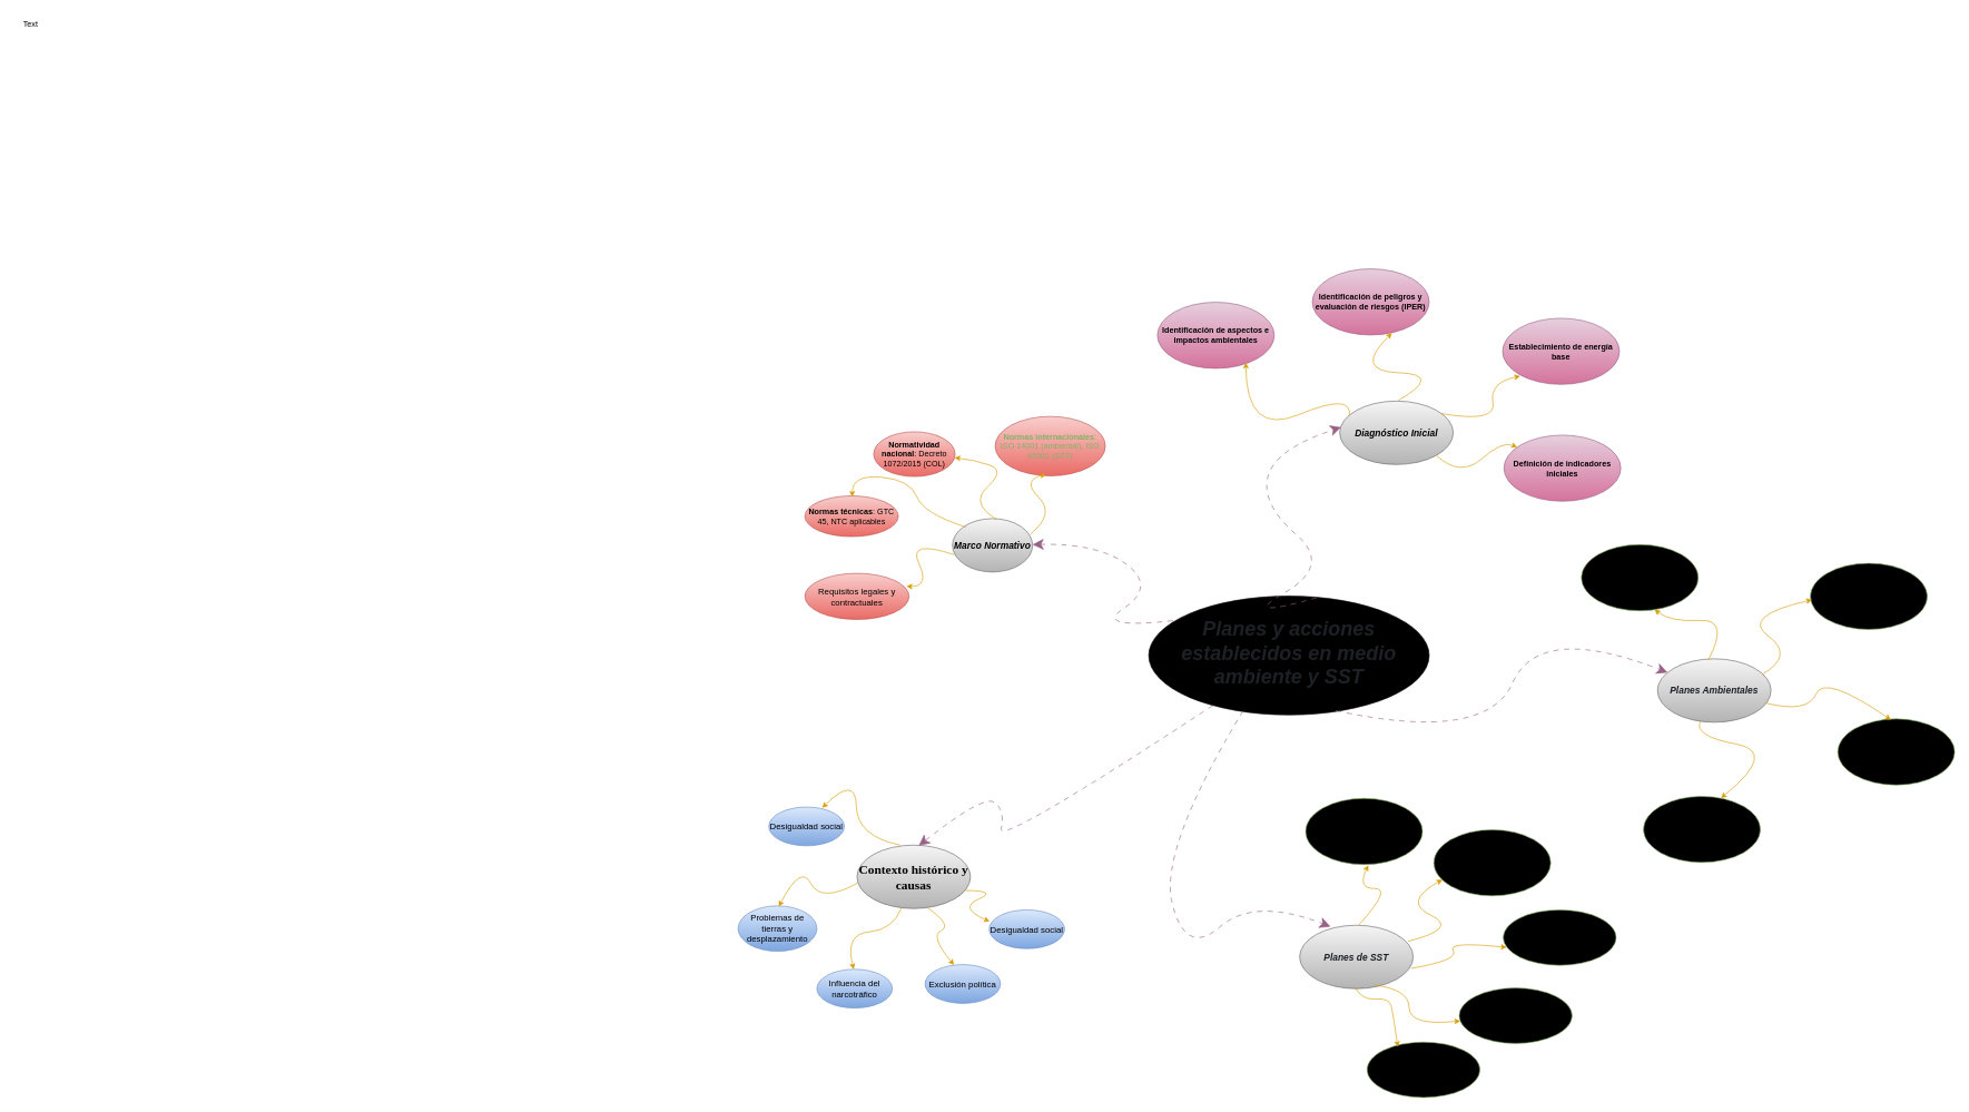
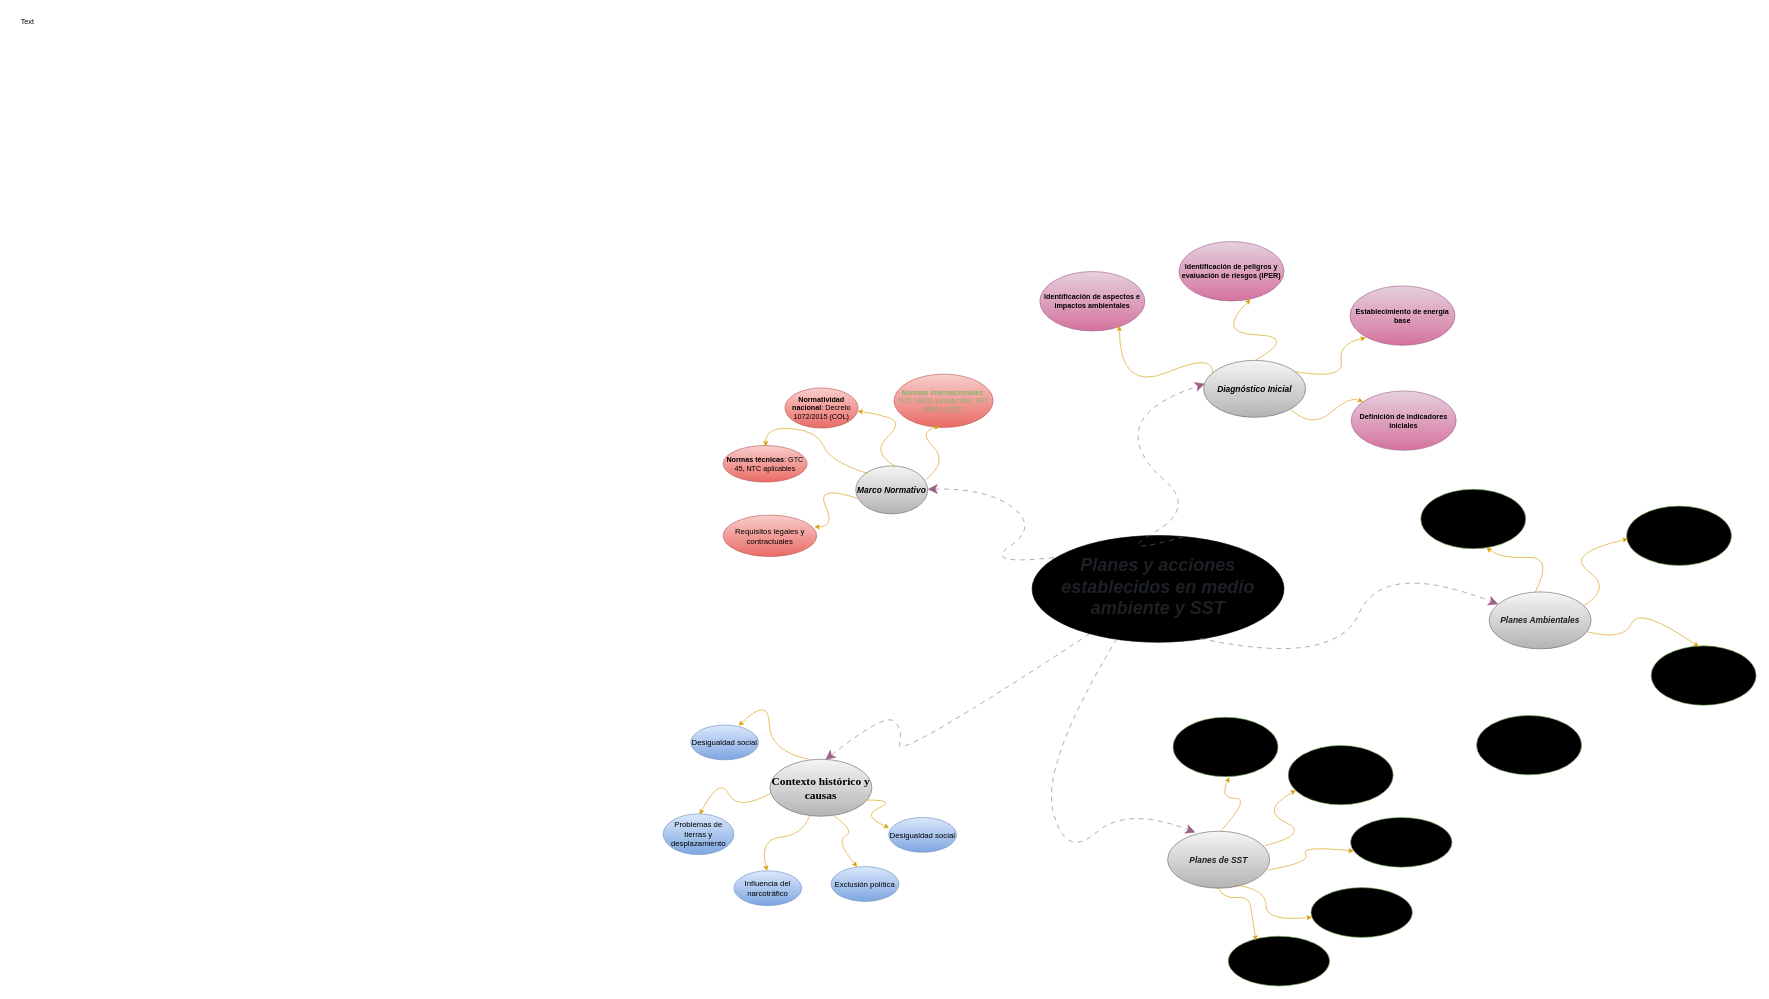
- <mxCell id="57" value="" style="curved=1;endArrow=classic;html=1;rounded=0;fillColor=#ffcd28;gradientColor=#ffa500;strokeColor=#d79b00;entryX=0.663;entryY=0.025;entryDx=0;entryDy=0;entryPerimeter=0;" parent="1" source="8" target="53" edge="1"><mxGeometry width="50" height="50" relative="1" as="geometry"><mxPoint x="2474" y="1086" as="sourcePoint" /><mxPoint x="2660" y="1111" as="targetPoint" /><Array as="points"><mxPoint x="2536" y="1102" /><mxPoint x="2663" y="1125" /></Array></mxGeometry></mxCell>
